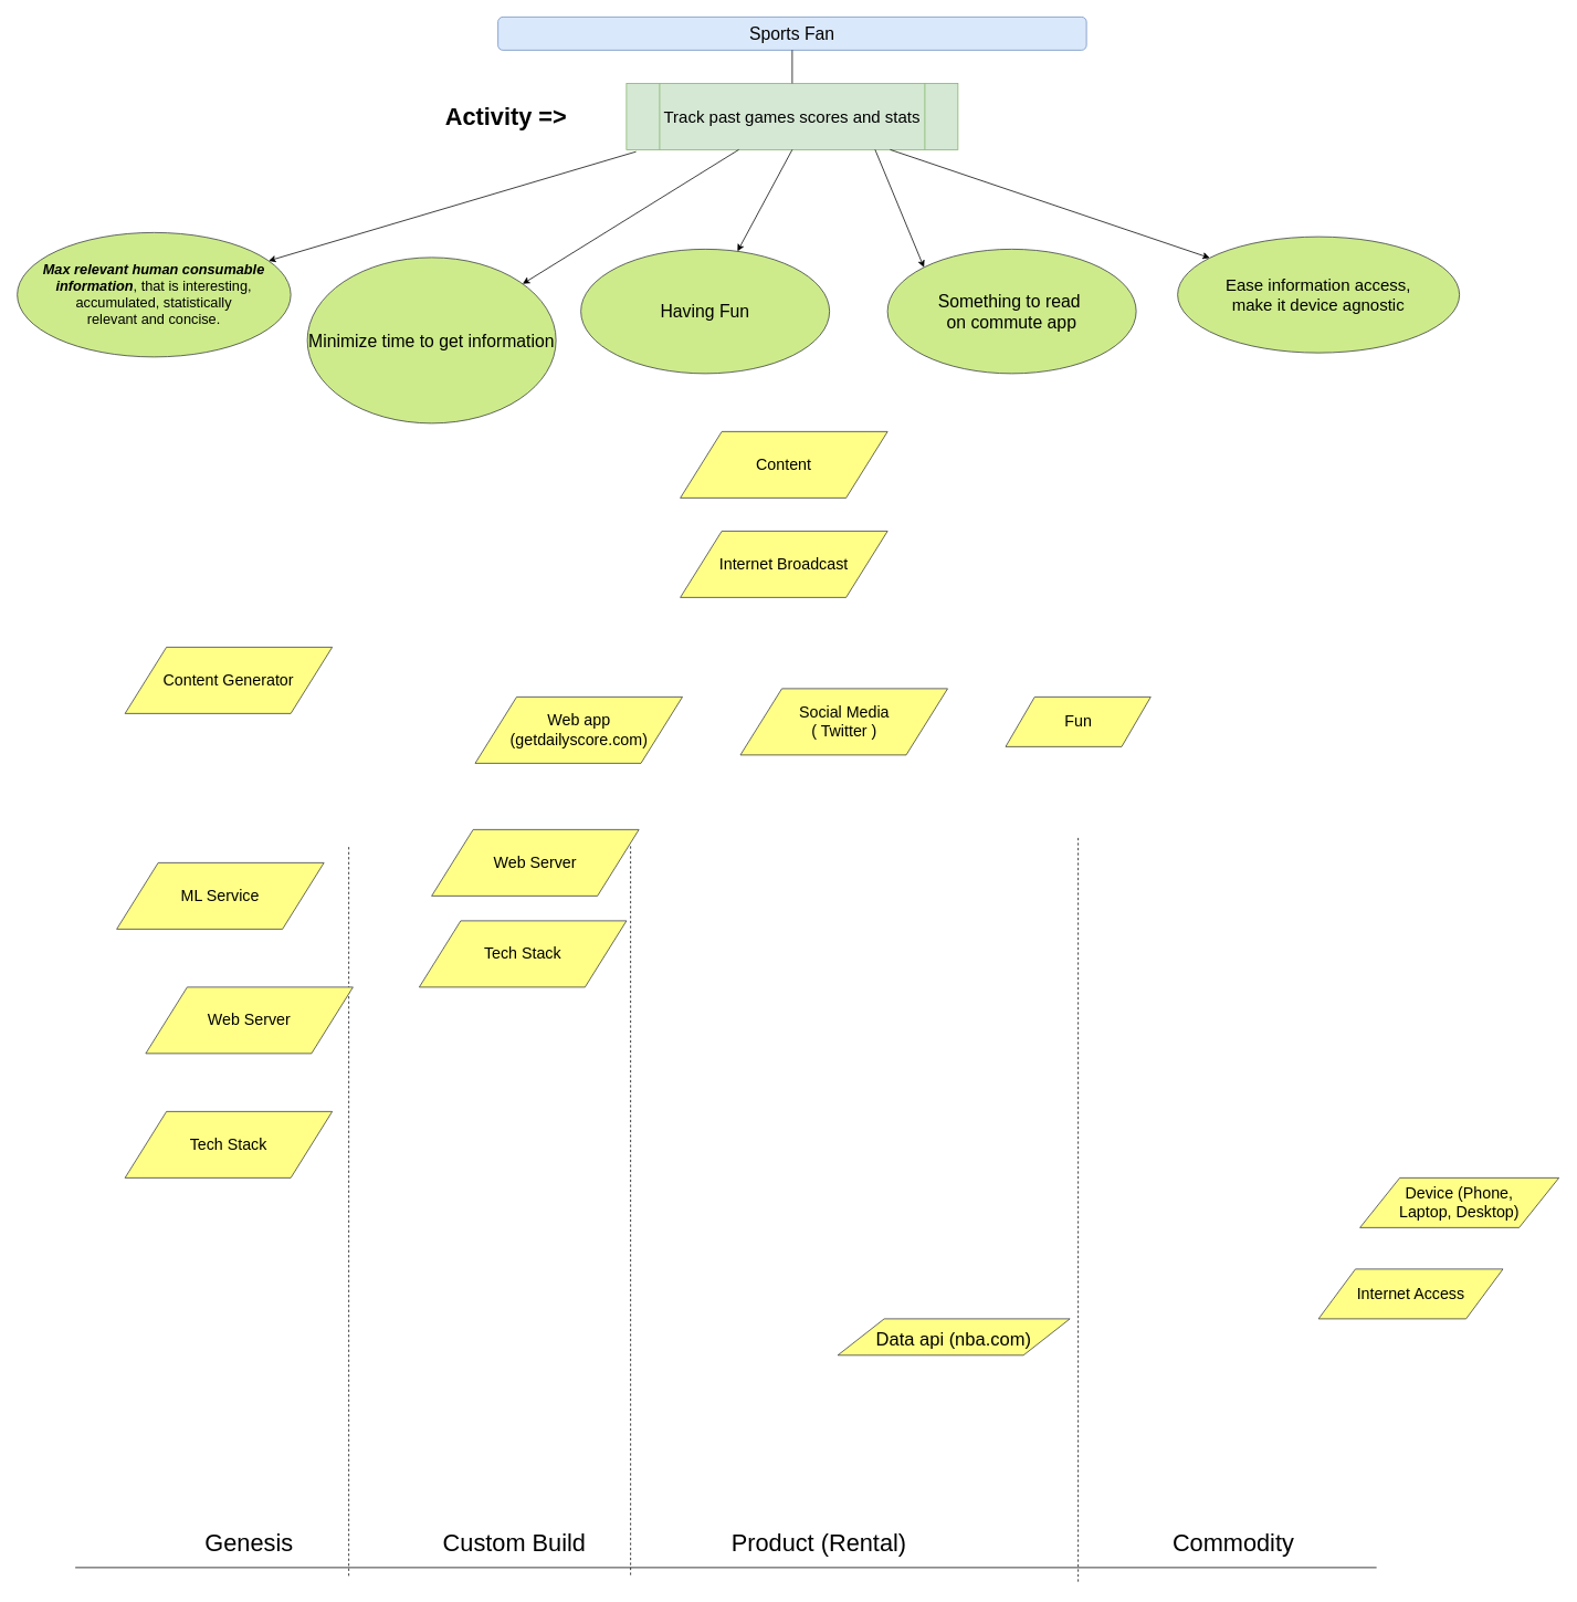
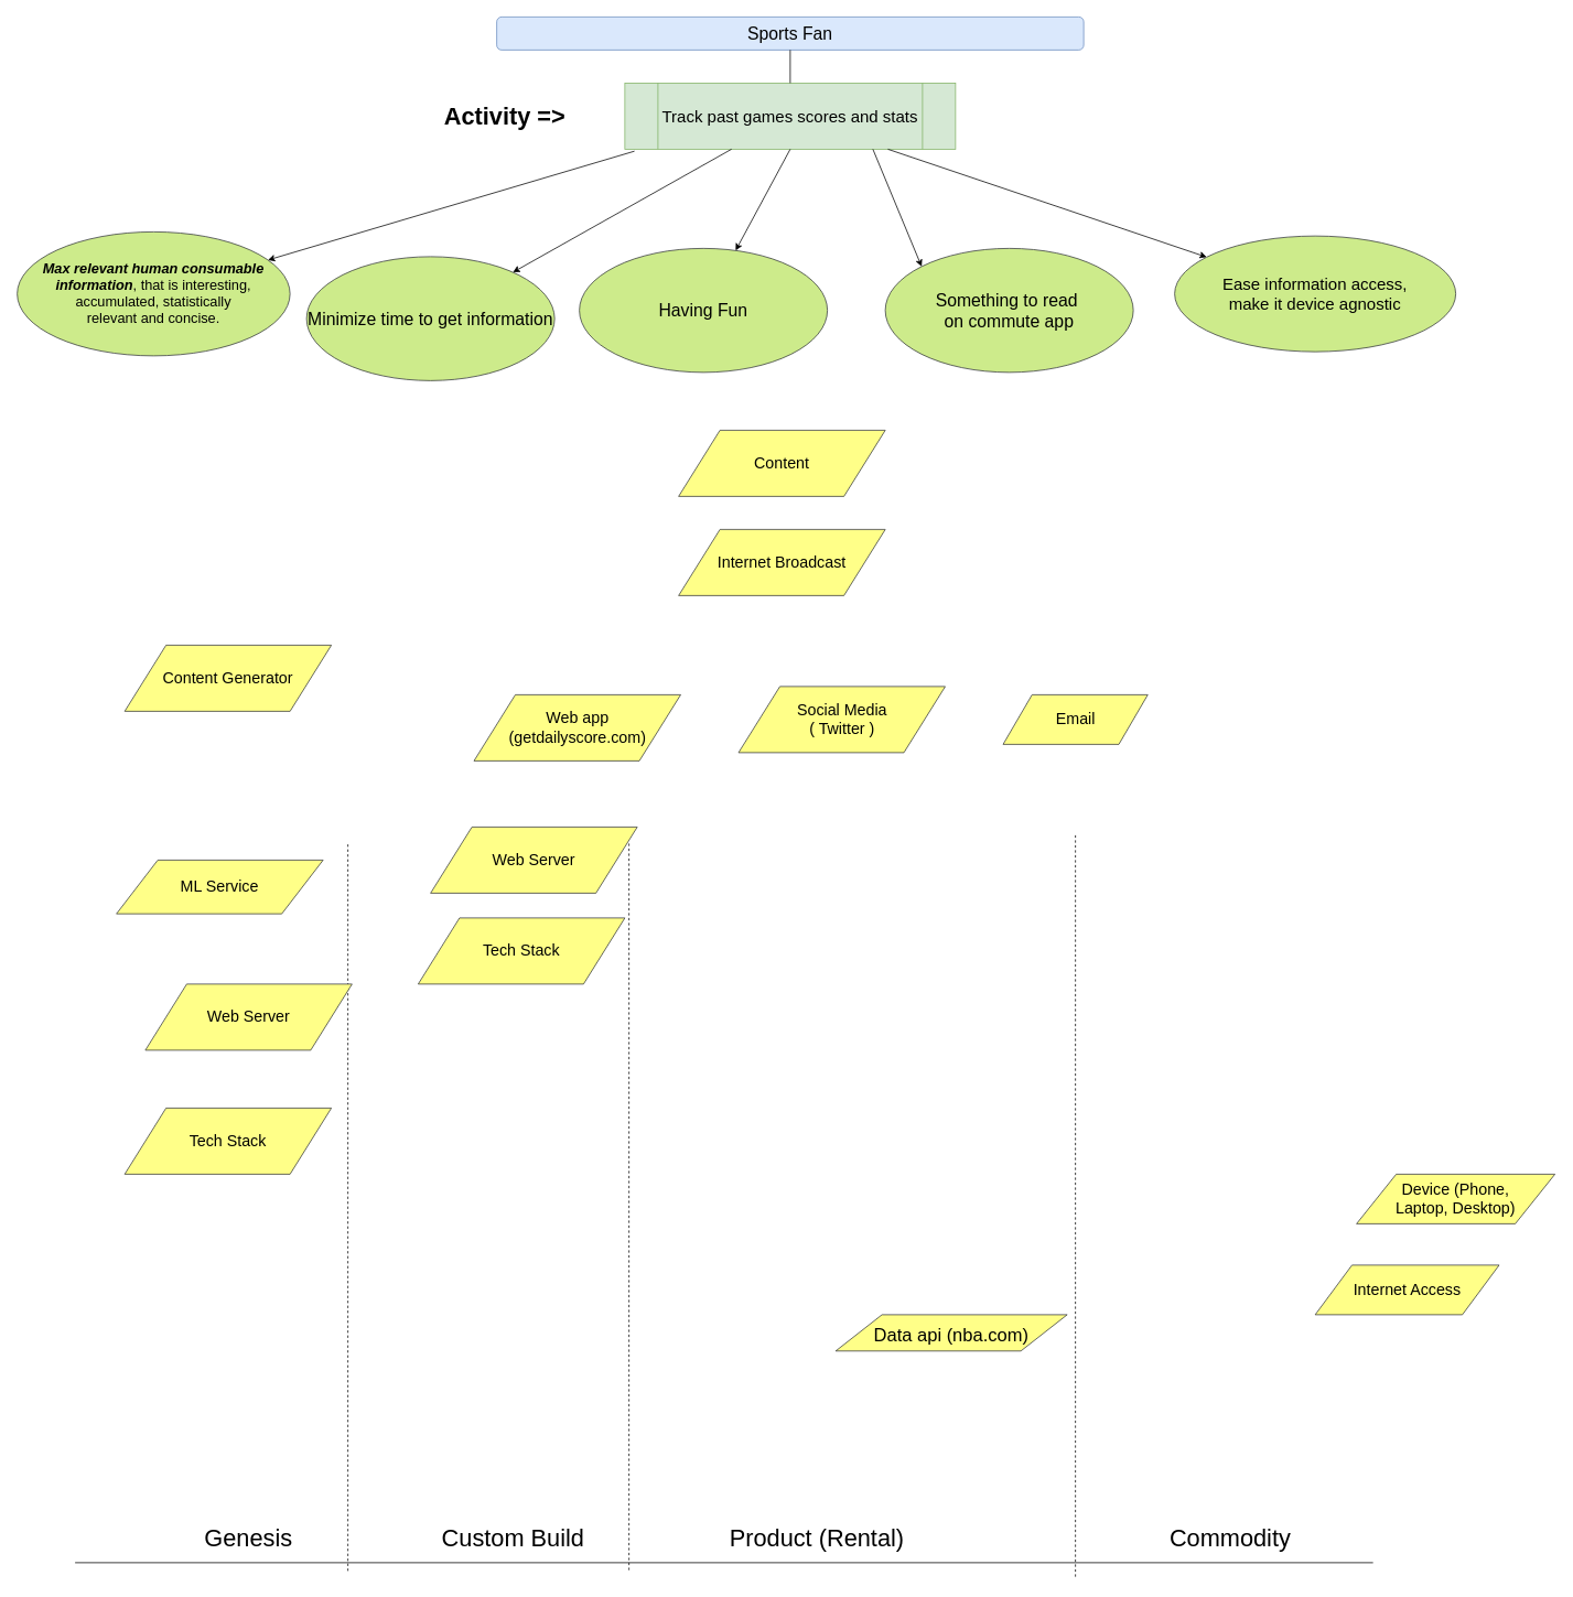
- <mxCell id="6" value="Minimize time to get information" style="ellipse;whiteSpace=wrap;html=1;fillColor=#cdeb8b;strokeColor=#36393d;fontSize=21;" parent="1" vertex="1"><mxGeometry x="370" y="310" width="300" height="200" as="geometry" /></mxCell>
+ <mxCell id="6" value="Minimize time to get information" style="ellipse;whiteSpace=wrap;html=1;fillColor=#cdeb8b;strokeColor=#36393d;fontSize=21;" parent="1" vertex="1"><mxGeometry x="370" y="310" width="300" height="150" as="geometry" /></mxCell>
- <mxCell id="12" value="Fun" style="shape=parallelogram;perimeter=parallelogramPerimeter;whiteSpace=wrap;html=1;fontSize=19;fillColor=#ffff88;strokeColor=#36393d;" parent="1" vertex="1"><mxGeometry x="1212.5" y="840" width="175" height="60" as="geometry" /></mxCell>
+ <mxCell id="12" value="Email" style="shape=parallelogram;perimeter=parallelogramPerimeter;whiteSpace=wrap;html=1;fontSize=19;fillColor=#ffff88;strokeColor=#36393d;" parent="1" vertex="1"><mxGeometry x="1212.5" y="840" width="175" height="60" as="geometry" /></mxCell>
- <mxCell id="33" value="ML Service" style="shape=parallelogram;perimeter=parallelogramPerimeter;whiteSpace=wrap;html=1;fontSize=19;fillColor=#ffff88;strokeColor=#36393d;" vertex="1" parent="1"><mxGeometry x="140" y="1040" width="250" height="80" as="geometry" /></mxCell>
+ <mxCell id="33" value="ML Service" style="shape=parallelogram;perimeter=parallelogramPerimeter;whiteSpace=wrap;html=1;fontSize=19;fillColor=#ffff88;strokeColor=#36393d;" vertex="1" parent="1"><mxGeometry x="140" y="1040" width="250" height="65" as="geometry" /></mxCell>
